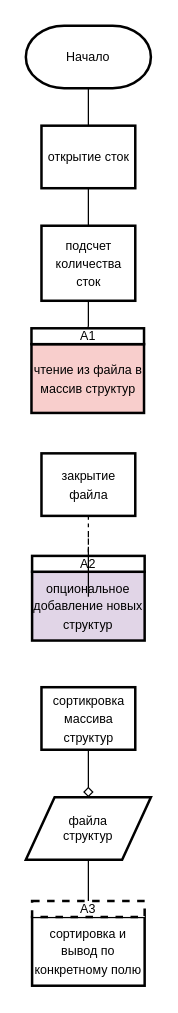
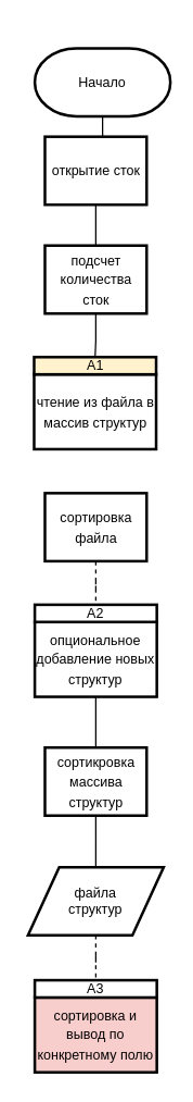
- <mxCell id="3" value="Начало" style="strokeWidth=2;html=1;shape=mxgraph.flowchart.terminator;whiteSpace=wrap;fontSize=10;" parent="1" vertex="1"><mxGeometry x="20" y="20" width="100" height="50" as="geometry" /></mxCell>
+ <mxCell id="3" value="Начало" style="strokeWidth=2;html=1;shape=mxgraph.flowchart.terminator;whiteSpace=wrap;fontSize=10;" parent="1" vertex="1"><mxGeometry x="25" y="35" width="100" height="50" as="geometry" /></mxCell>
- <mxCell id="7" value="&lt;font style=&quot;font-size: 10px;&quot;&gt;подсчет количества сток&lt;/font&gt;" style="rounded=0;whiteSpace=wrap;html=1;absoluteArcSize=1;arcSize=14;strokeWidth=2;" parent="1" vertex="1"><mxGeometry x="32.5" y="180" width="75" height="60" as="geometry" /></mxCell>
+ <mxCell id="7" value="&lt;font style=&quot;font-size: 10px;&quot;&gt;подсчет количества сток&lt;/font&gt;" style="rounded=0;whiteSpace=wrap;html=1;absoluteArcSize=1;arcSize=14;strokeWidth=2;" parent="1" vertex="1"><mxGeometry x="32.5" y="180" width="75" height="50" as="geometry" /></mxCell>
- <mxCell id="10" value="&lt;font style=&quot;font-size: 10px;&quot;&gt;А1&lt;/font&gt;" style="rounded=0;whiteSpace=wrap;html=1;absoluteArcSize=1;arcSize=14;strokeWidth=2;" parent="8" vertex="1"><mxGeometry width="90" height="12.692" as="geometry" /></mxCell>
+ <mxCell id="10" value="&lt;font style=&quot;font-size: 10px;&quot;&gt;А1&lt;/font&gt;" style="rounded=0;whiteSpace=wrap;html=1;absoluteArcSize=1;arcSize=14;strokeWidth=2;fillColor=#fff2cc;" parent="8" vertex="1"><mxGeometry width="90" height="12.692" as="geometry" /></mxCell>
- <mxCell id="9" value="&lt;font style=&quot;font-size: 10px;&quot;&gt;чтение из файла в массив структур&lt;/font&gt;" style="rounded=0;whiteSpace=wrap;html=1;absoluteArcSize=1;arcSize=14;strokeWidth=2;fillColor=#f8cecc;" parent="8" vertex="1"><mxGeometry y="12.692" width="90" height="55" as="geometry" /></mxCell>
+ <mxCell id="9" value="&lt;font style=&quot;font-size: 10px;&quot;&gt;чтение из файла в массив структур&lt;/font&gt;" style="rounded=0;whiteSpace=wrap;html=1;absoluteArcSize=1;arcSize=14;strokeWidth=2;" parent="8" vertex="1"><mxGeometry y="12.692" width="90" height="55" as="geometry" /></mxCell>
- <mxCell id="23" value="&lt;font style=&quot;font-size: 10px;&quot;&gt;закрытие файла&lt;/font&gt;" style="rounded=0;whiteSpace=wrap;html=1;absoluteArcSize=1;arcSize=14;strokeWidth=2;" parent="1" vertex="1"><mxGeometry x="32.5" y="362" width="75" height="50" as="geometry" /></mxCell>
+ <mxCell id="23" value="&lt;font style=&quot;font-size: 10px;&quot;&gt;сортировка файла&lt;/font&gt;" style="rounded=0;whiteSpace=wrap;html=1;absoluteArcSize=1;arcSize=14;strokeWidth=2;" parent="1" vertex="1"><mxGeometry x="32.5" y="362" width="75" height="50" as="geometry" /></mxCell>
- <mxCell id="21" style="edgeStyle=orthogonalEdgeStyle;rounded=0;orthogonalLoop=1;jettySize=auto;html=1;endArrow=none;endFill=0;" parent="1" source="12" target="13" edge="1"><mxGeometry relative="1" as="geometry" /></mxCell>
+ <mxCell id="21" style="edgeStyle=orthogonalEdgeStyle;rounded=0;orthogonalLoop=1;jettySize=auto;html=1;entryX=0.5;entryY=0;entryDx=0;entryDy=0;endArrow=none;endFill=0;" parent="1" source="12" target="15" edge="1"><mxGeometry relative="1" as="geometry" /></mxCell>
- <mxCell id="12" value="&lt;span style=&quot;font-size: 10px;&quot;&gt;опциональное добавление новых структур&lt;/span&gt;" style="rounded=0;whiteSpace=wrap;html=1;absoluteArcSize=1;arcSize=14;strokeWidth=2;fillColor=#e1d5e7;" parent="11" vertex="1"><mxGeometry y="12.692" width="90" height="55" as="geometry" /></mxCell>
+ <mxCell id="12" value="&lt;span style=&quot;font-size: 10px;&quot;&gt;опциональное добавление новых структур&lt;/span&gt;" style="rounded=0;whiteSpace=wrap;html=1;absoluteArcSize=1;arcSize=14;strokeWidth=2;" parent="11" vertex="1"><mxGeometry y="12.692" width="90" height="55" as="geometry" /></mxCell>
- <mxCell id="14" style="edgeStyle=orthogonalEdgeStyle;rounded=0;orthogonalLoop=1;jettySize=auto;html=1;entryX=0.5;entryY=0;entryDx=0;entryDy=0;endArrow=diamond;endFill=0;" parent="1" source="15" target="17" edge="1"><mxGeometry relative="1" as="geometry" /></mxCell>
+ <mxCell id="14" style="edgeStyle=orthogonalEdgeStyle;rounded=0;orthogonalLoop=1;jettySize=auto;html=1;entryX=0.5;entryY=0;entryDx=0;entryDy=0;endArrow=none;endFill=0;" parent="1" source="15" target="17" edge="1"><mxGeometry relative="1" as="geometry" /></mxCell>
- <mxCell id="16" style="edgeStyle=orthogonalEdgeStyle;rounded=0;orthogonalLoop=1;jettySize=auto;html=1;entryX=0.5;entryY=0;entryDx=0;entryDy=0;endArrow=none;endFill=0;" parent="1" source="17" target="20" edge="1"><mxGeometry relative="1" as="geometry" /></mxCell>
+ <mxCell id="16" style="edgeStyle=orthogonalEdgeStyle;rounded=0;orthogonalLoop=1;jettySize=auto;html=1;entryX=0.5;entryY=0;entryDx=0;entryDy=0;endArrow=none;endFill=0;dashed=1;" parent="1" source="17" target="20" edge="1"><mxGeometry relative="1" as="geometry" /></mxCell>
- <mxCell id="20" value="&lt;font style=&quot;font-size: 10px;&quot;&gt;А3&lt;/font&gt;" style="rounded=0;whiteSpace=wrap;html=1;absoluteArcSize=1;arcSize=14;strokeWidth=2;dashed=1;" parent="18" vertex="1"><mxGeometry width="90" height="12.692" as="geometry" /></mxCell>
+ <mxCell id="20" value="&lt;font style=&quot;font-size: 10px;&quot;&gt;А3&lt;/font&gt;" style="rounded=0;whiteSpace=wrap;html=1;absoluteArcSize=1;arcSize=14;strokeWidth=2;" parent="18" vertex="1"><mxGeometry width="90" height="12.692" as="geometry" /></mxCell>
- <mxCell id="19" value="&lt;font style=&quot;font-size: 10px;&quot;&gt;сортировка и вывод по конкретному полю&lt;br&gt;&lt;/font&gt;" style="rounded=0;whiteSpace=wrap;html=1;absoluteArcSize=1;arcSize=14;strokeWidth=2;" parent="18" vertex="1"><mxGeometry y="12.692" width="90" height="55" as="geometry" /></mxCell>
+ <mxCell id="19" value="&lt;font style=&quot;font-size: 10px;&quot;&gt;сортировка и вывод по конкретному полю&lt;br&gt;&lt;/font&gt;" style="rounded=0;whiteSpace=wrap;html=1;absoluteArcSize=1;arcSize=14;strokeWidth=2;fillColor=#f8cecc;" parent="18" vertex="1"><mxGeometry y="12.692" width="90" height="55" as="geometry" /></mxCell>
